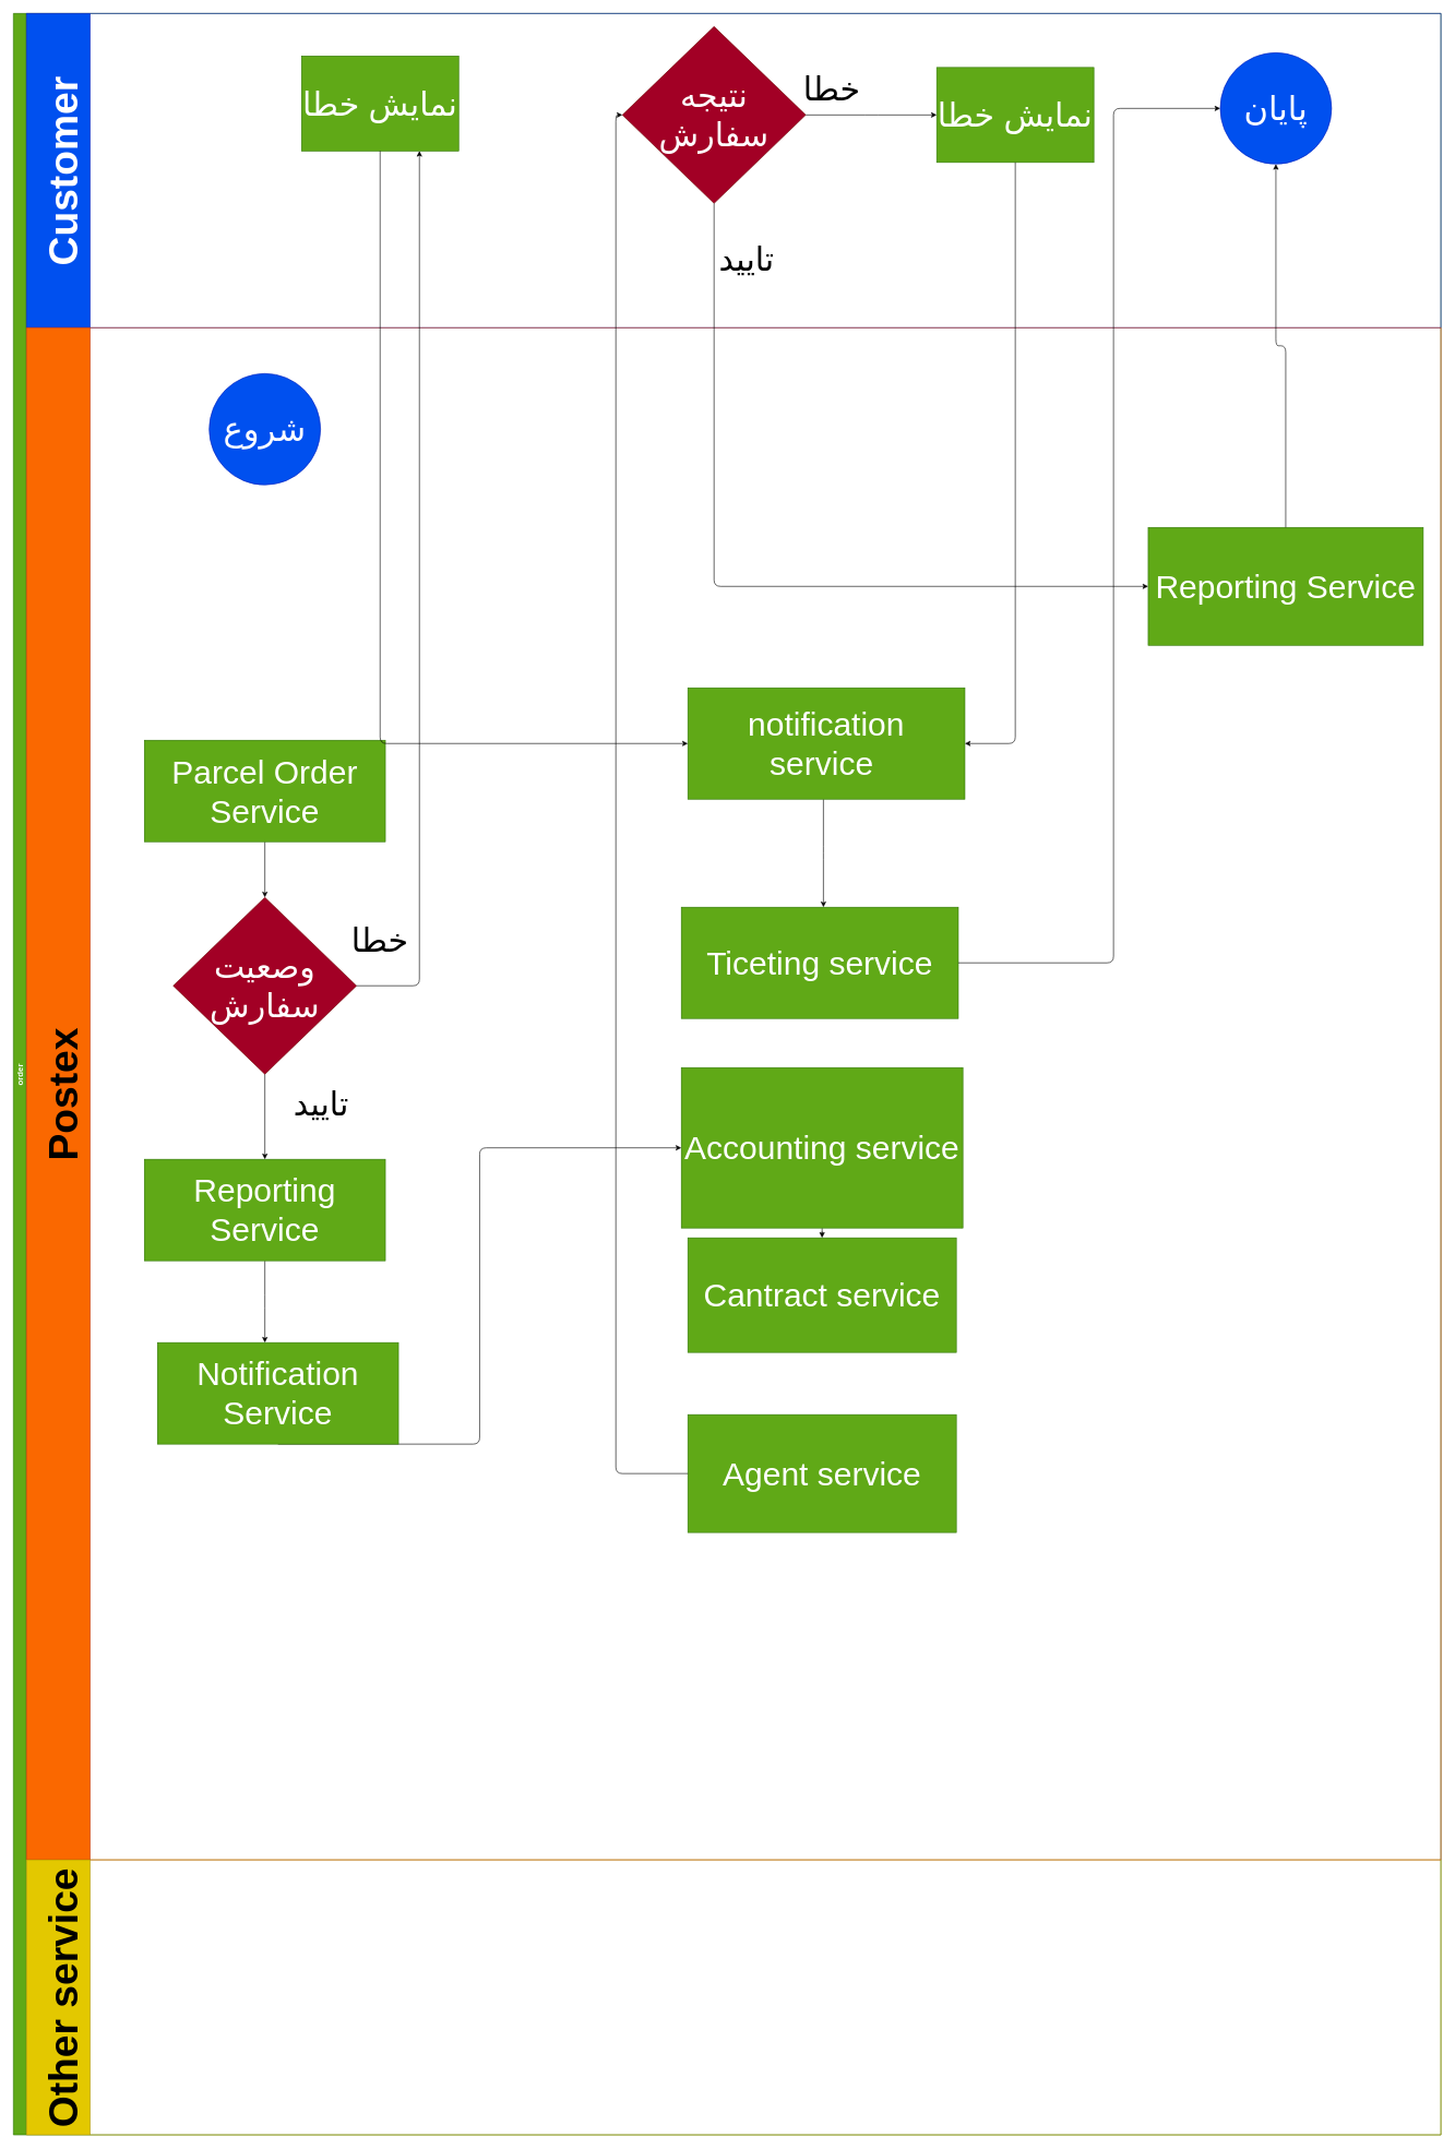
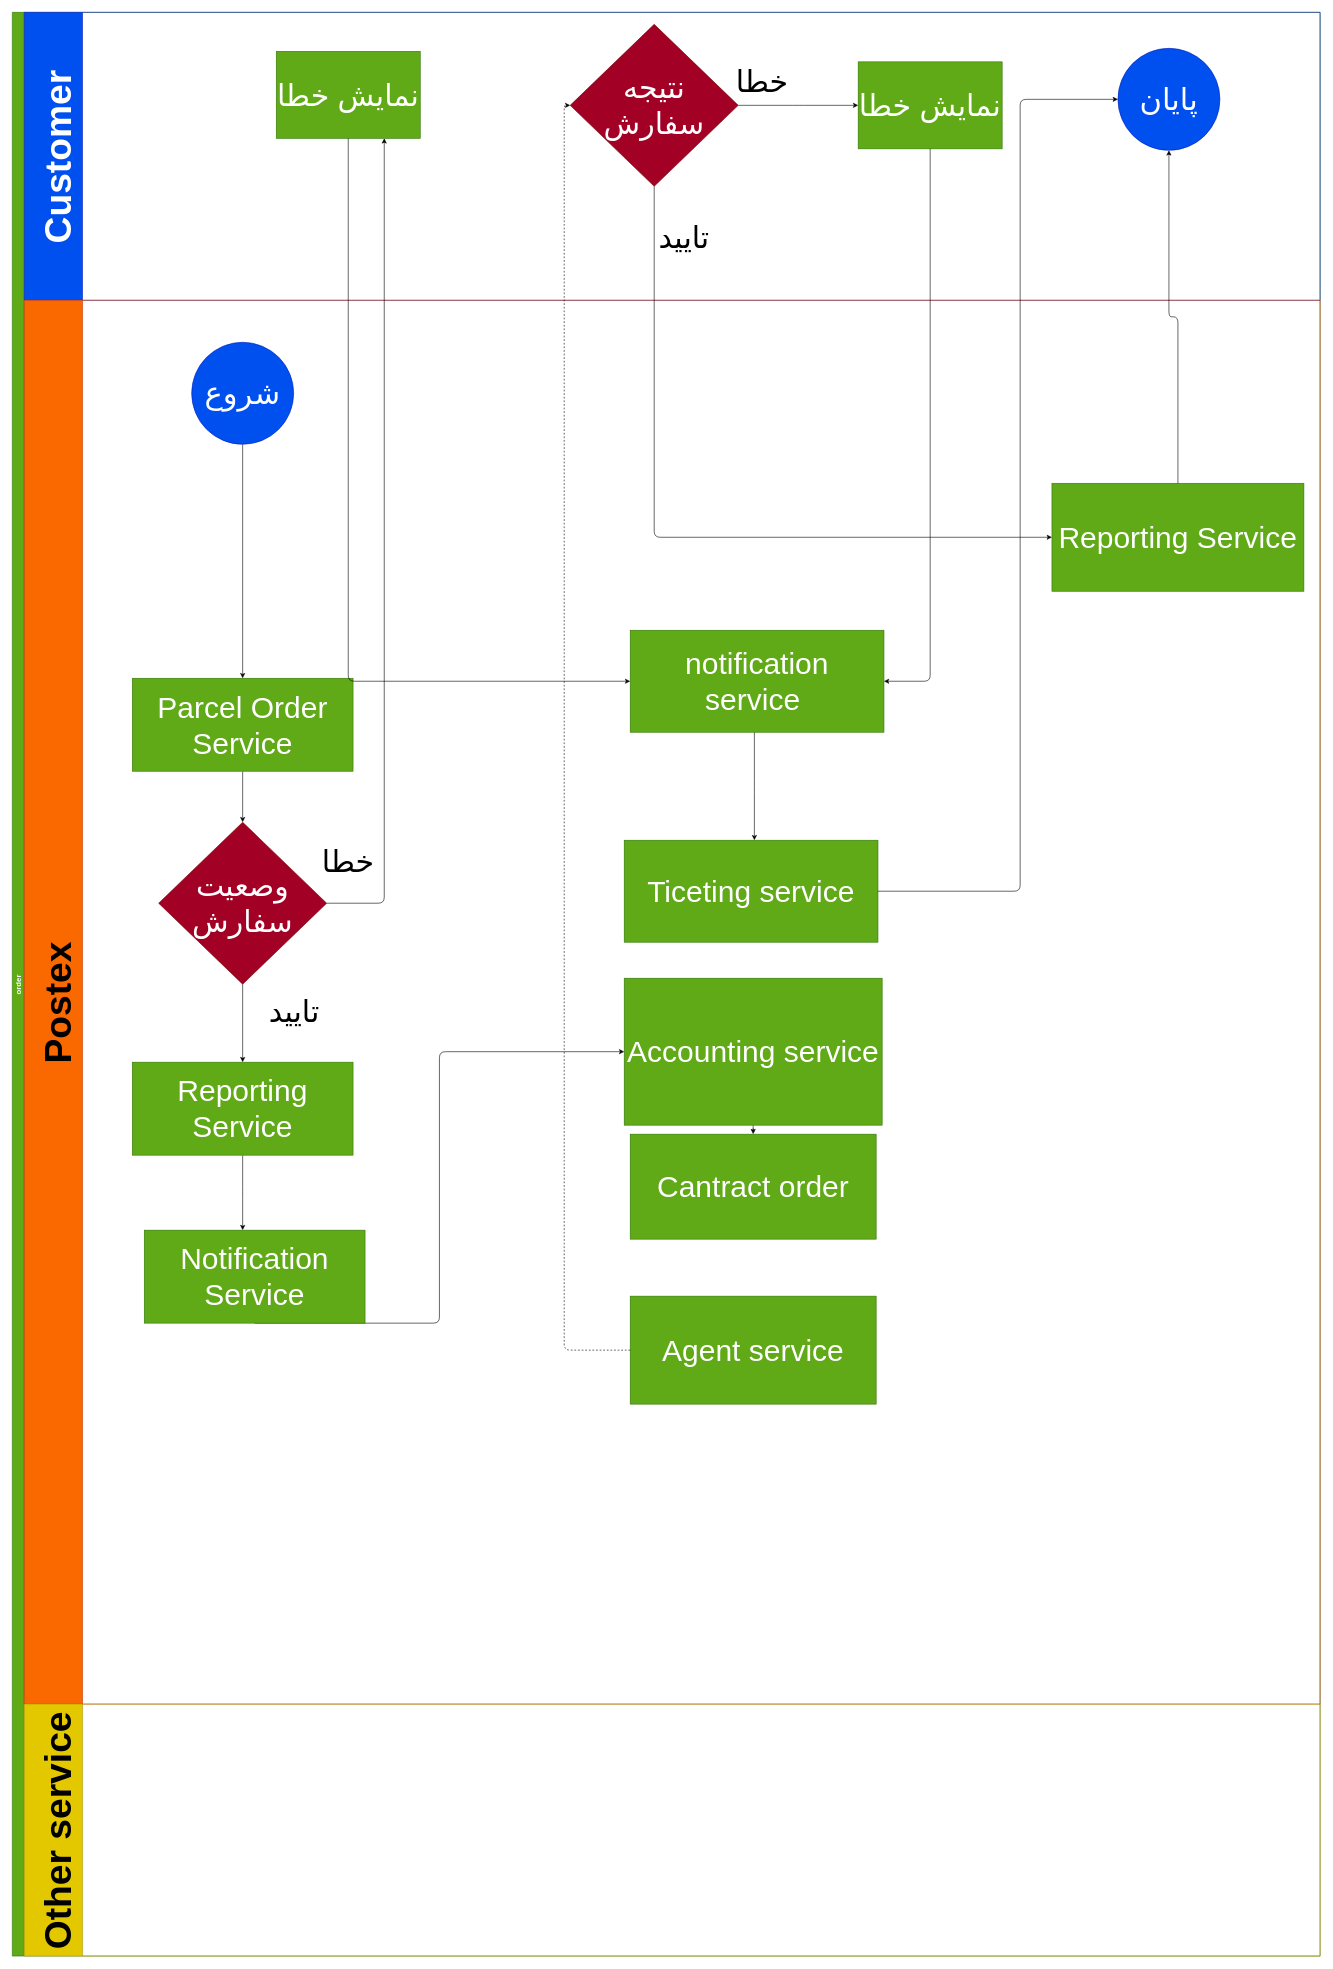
+ <mxCell id="17" style="edgeStyle=orthogonalEdgeStyle;html=1;exitX=0.5;exitY=1;exitDx=0;exitDy=0;entryX=0.5;entryY=0;entryDx=0;entryDy=0;" edge="1" parent="11" source="18" target="13"><mxGeometry relative="1" as="geometry" /></mxCell>
- <mxCell id="32" style="edgeStyle=orthogonalEdgeStyle;html=1;exitX=0;exitY=0.5;exitDx=0;exitDy=0;entryX=0;entryY=0.5;entryDx=0;entryDy=0;" parent="2" source="16" target="6" edge="1"><mxGeometry relative="1" as="geometry" /></mxCell>
+ <mxCell id="32" style="edgeStyle=orthogonalEdgeStyle;html=1;exitX=0;exitY=0.5;exitDx=0;exitDy=0;entryX=0;entryY=0.5;entryDx=0;entryDy=0;dashed=1;" parent="2" source="16" target="6" edge="1"><mxGeometry relative="1" as="geometry" /></mxCell>
- <mxCell id="29" value="Ticeting service" style="rounded=0;whiteSpace=wrap;html=1;fontSize=50;fillColor=#60a917;fontColor=#ffffff;strokeColor=#2D7600;" parent="11" vertex="1"><mxGeometry x="1000" y="885" width="423" height="170" as="geometry" /></mxCell>
+ <mxCell id="29" value="Ticeting service" style="rounded=0;whiteSpace=wrap;html=1;fontSize=50;fillColor=#60a917;fontColor=#ffffff;strokeColor=#2D7600;" parent="11" vertex="1"><mxGeometry x="1000" y="900" width="423" height="170" as="geometry" /></mxCell>
- <mxCell id="23" value="&lt;font style=&quot;font-size: 50px&quot;&gt;Cantract service&lt;/font&gt;" style="whiteSpace=wrap;html=1;fontSize=13;fillColor=#60a917;strokeColor=#2D7600;fontColor=#ffffff;" parent="11" vertex="1"><mxGeometry x="1010" y="1390" width="410" height="175" as="geometry" /></mxCell>
+ <mxCell id="23" value="&lt;font style=&quot;font-size: 50px&quot;&gt;Cantract order&lt;/font&gt;" style="whiteSpace=wrap;html=1;fontSize=13;fillColor=#60a917;strokeColor=#2D7600;fontColor=#ffffff;" parent="11" vertex="1"><mxGeometry x="1010" y="1390" width="410" height="175" as="geometry" /></mxCell>
